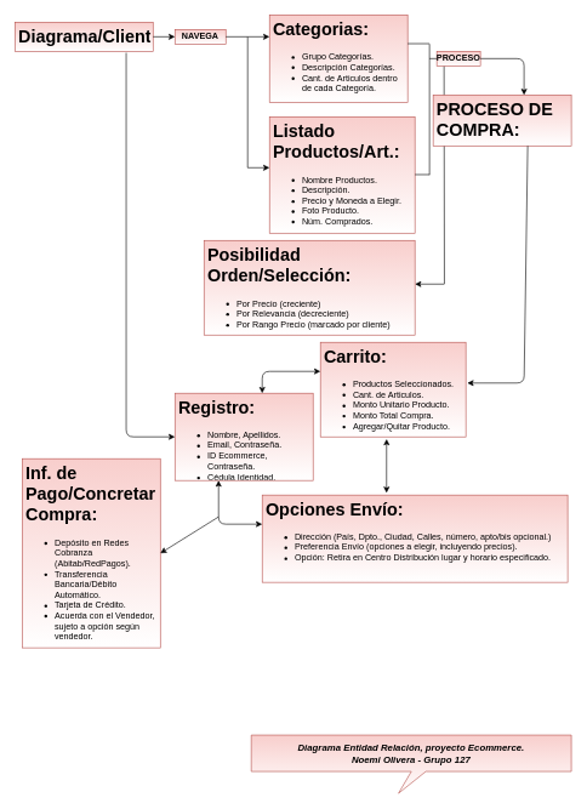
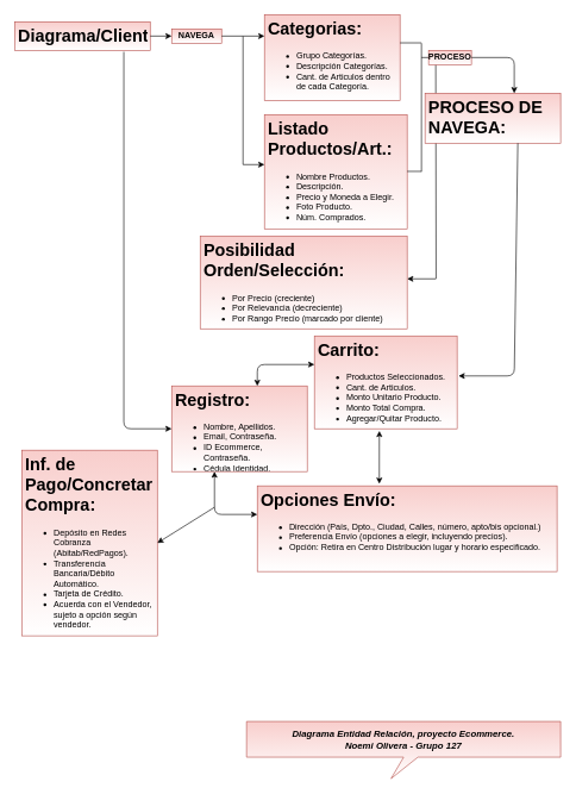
- <mxCell id="22" value="&lt;h1&gt;PROCESO DE COMPRA:&lt;/h1&gt;" style="text;html=1;strokeColor=#b85450;fillColor=#f8cecc;spacing=5;spacingTop=-20;whiteSpace=wrap;overflow=hidden;rounded=0;labelBackgroundColor=none;fontSize=12;gradientColor=#ffffff;" parent="1" vertex="1"><mxGeometry x="595" y="130" width="190" height="70" as="geometry" /></mxCell>
+ <mxCell id="22" value="&lt;h1&gt;PROCESO DE NAVEGA:&lt;/h1&gt;" style="text;html=1;strokeColor=#b85450;fillColor=#f8cecc;spacing=5;spacingTop=-20;whiteSpace=wrap;overflow=hidden;rounded=0;labelBackgroundColor=none;fontSize=12;gradientColor=#ffffff;" parent="1" vertex="1"><mxGeometry x="595" y="130" width="190" height="70" as="geometry" /></mxCell>
